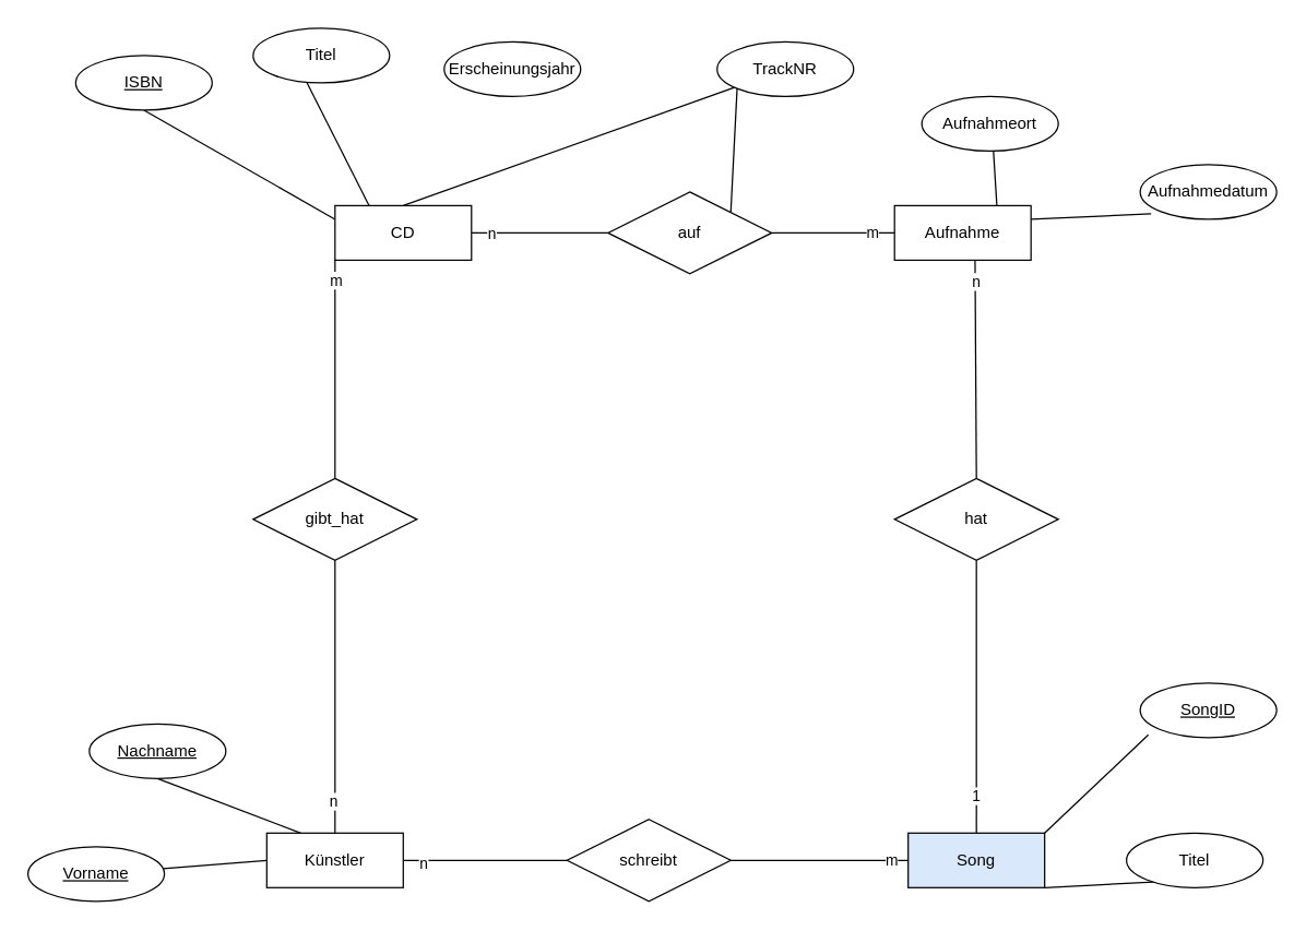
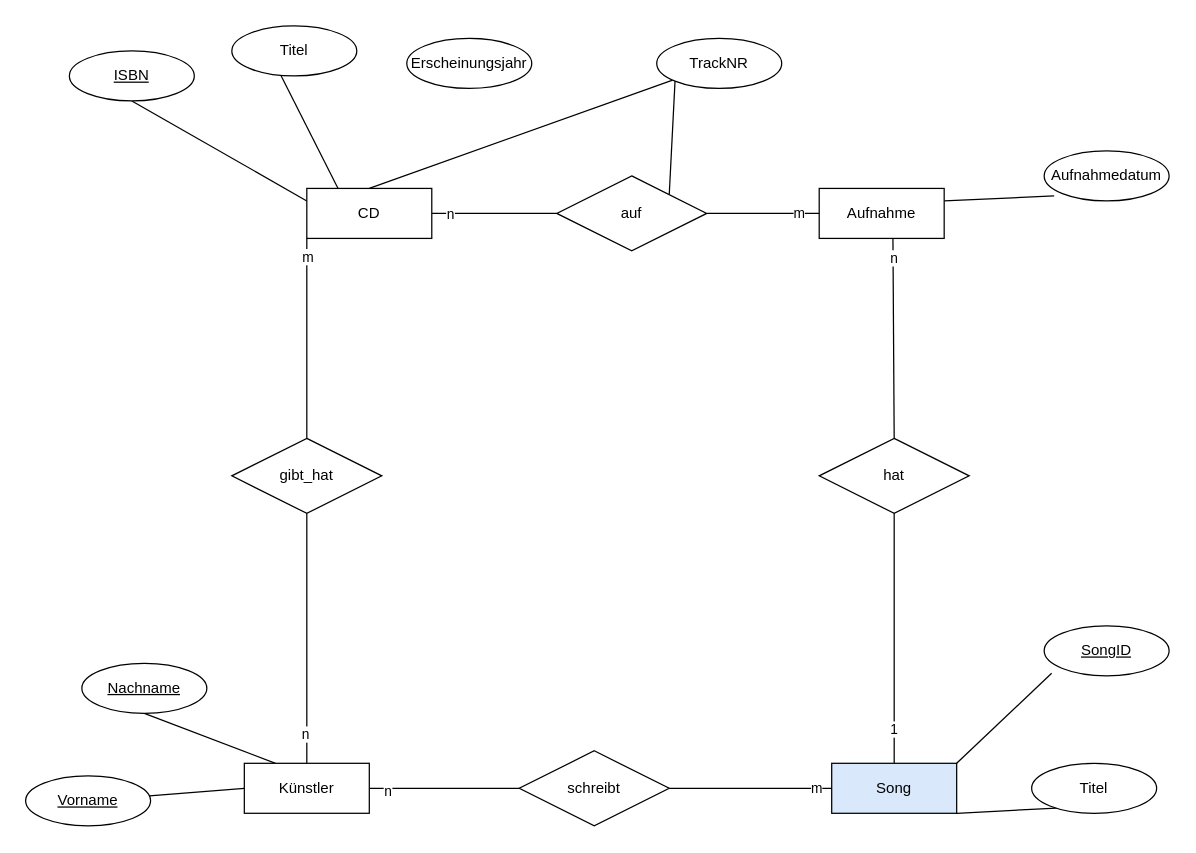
- <mxCell id="23" value="Aufnahmeort" style="ellipse;whiteSpace=wrap;html=1;align=center;" vertex="1" parent="1"><mxGeometry x="675" y="70" width="100" height="40" as="geometry" /></mxCell>
- <mxCell id="15" style="rounded=0;orthogonalLoop=1;jettySize=auto;html=1;exitX=0.75;exitY=0;exitDx=0;exitDy=0;entryX=0.5;entryY=0;entryDx=0;entryDy=0;endArrow=none;endFill=0;" edge="1" parent="1" source="42" target="23"><mxGeometry relative="1" as="geometry"><mxPoint x="696.04" y="224.98" as="sourcePoint" /></mxGeometry></mxCell>
